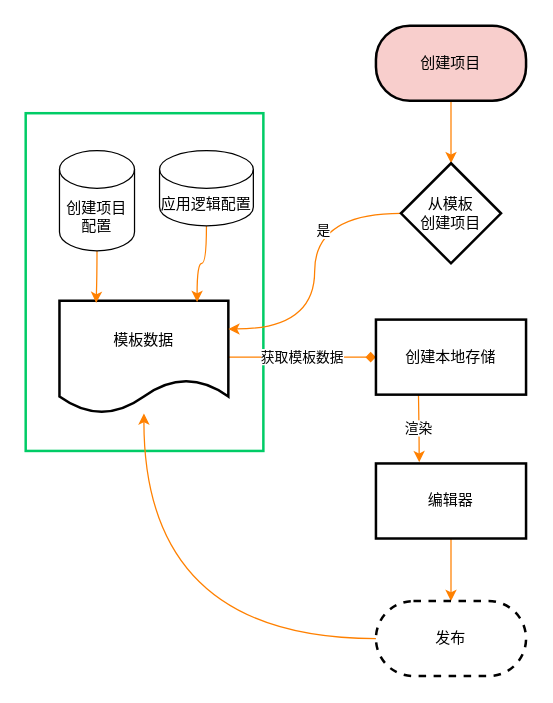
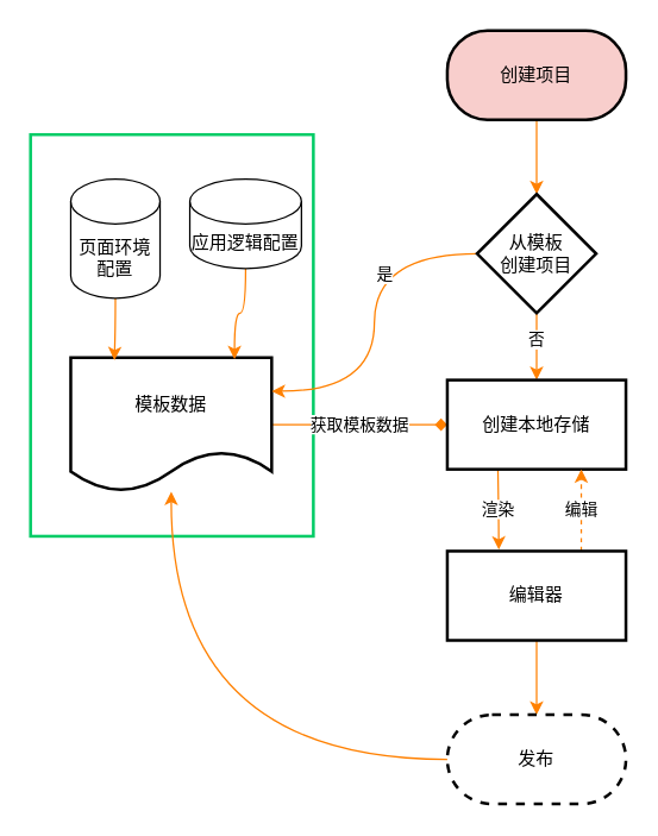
- <mxCell id="6" value="创建项目&lt;br&gt;配置" style="shape=cylinder3;whiteSpace=wrap;html=1;boundedLbl=1;backgroundOutline=1;size=15;" vertex="1" parent="1"><mxGeometry x="47" y="120" width="60" height="80" as="geometry" /></mxCell>
+ <mxCell id="6" value="页面环境&lt;br&gt;配置" style="shape=cylinder3;whiteSpace=wrap;html=1;boundedLbl=1;backgroundOutline=1;size=15;" vertex="1" parent="1"><mxGeometry x="47" y="120" width="60" height="80" as="geometry" /></mxCell>
+ <mxCell id="13" value="" style="edgeStyle=orthogonalEdgeStyle;curved=1;rounded=0;orthogonalLoop=1;jettySize=auto;html=1;strokeColor=#FF8000;strokeWidth=1;" edge="1" parent="1" source="15" target="17"><mxGeometry relative="1" as="geometry" /></mxCell>
+ <mxCell id="14" value="否" style="edgeLabel;html=1;align=center;verticalAlign=middle;resizable=0;points=[];" vertex="1" connectable="0" parent="13"><mxGeometry x="-0.241" y="-1" relative="1" as="geometry"><mxPoint as="offset" /></mxGeometry></mxCell>
+ <mxCell id="18" value="编辑" style="edgeStyle=orthogonalEdgeStyle;curved=1;rounded=0;orthogonalLoop=1;jettySize=auto;html=1;exitX=0.75;exitY=0;exitDx=0;exitDy=0;entryX=0.75;entryY=1;entryDx=0;entryDy=0;strokeColor=#FF8000;strokeWidth=1;dashed=1;" edge="1" parent="1" source="20" target="17"><mxGeometry relative="1" as="geometry" /></mxCell>
